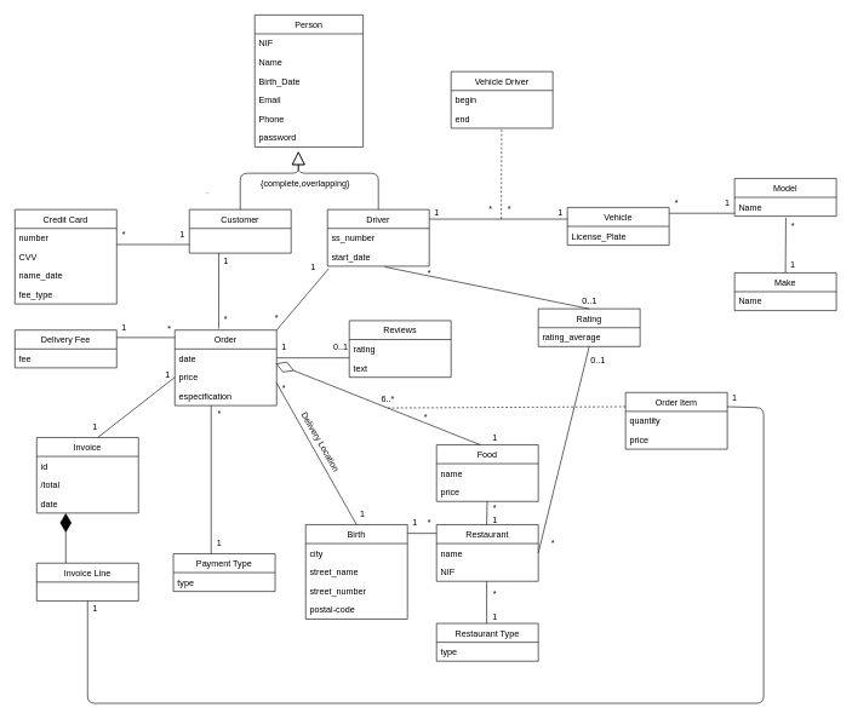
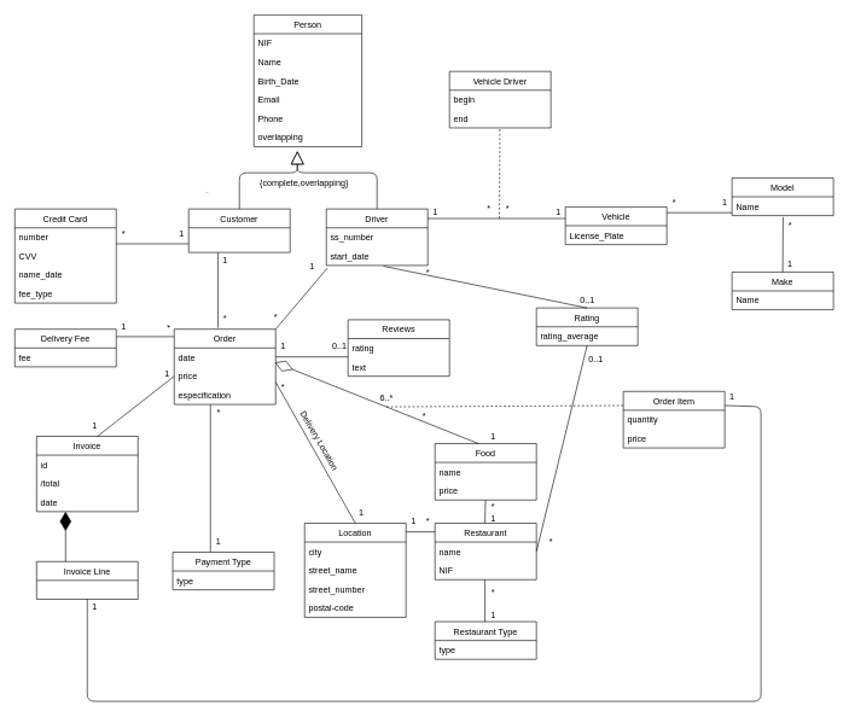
- <mxCell id="8" value="password" style="text;strokeColor=none;fillColor=none;align=left;verticalAlign=top;spacingLeft=4;spacingRight=4;overflow=hidden;rotatable=0;points=[[0,0.5],[1,0.5]];portConstraint=eastwest;" parent="2" vertex="1"><mxGeometry y="156" width="149" height="26" as="geometry" /></mxCell>
+ <mxCell id="8" value="overlapping" style="text;strokeColor=none;fillColor=none;align=left;verticalAlign=top;spacingLeft=4;spacingRight=4;overflow=hidden;rotatable=0;points=[[0,0.5],[1,0.5]];portConstraint=eastwest;" parent="2" vertex="1"><mxGeometry y="156" width="149" height="26" as="geometry" /></mxCell>
- <mxCell id="52" value="Birth" style="swimlane;fontStyle=0;childLayout=stackLayout;horizontal=1;startSize=26;fillColor=none;horizontalStack=0;resizeParent=1;resizeParentMax=0;resizeLast=0;collapsible=1;marginBottom=0;" parent="1" vertex="1"><mxGeometry x="420" y="722" width="140" height="130" as="geometry" /></mxCell>
+ <mxCell id="52" value="Location" style="swimlane;fontStyle=0;childLayout=stackLayout;horizontal=1;startSize=26;fillColor=none;horizontalStack=0;resizeParent=1;resizeParentMax=0;resizeLast=0;collapsible=1;marginBottom=0;" parent="1" vertex="1"><mxGeometry x="420" y="722" width="140" height="130" as="geometry" /></mxCell>
